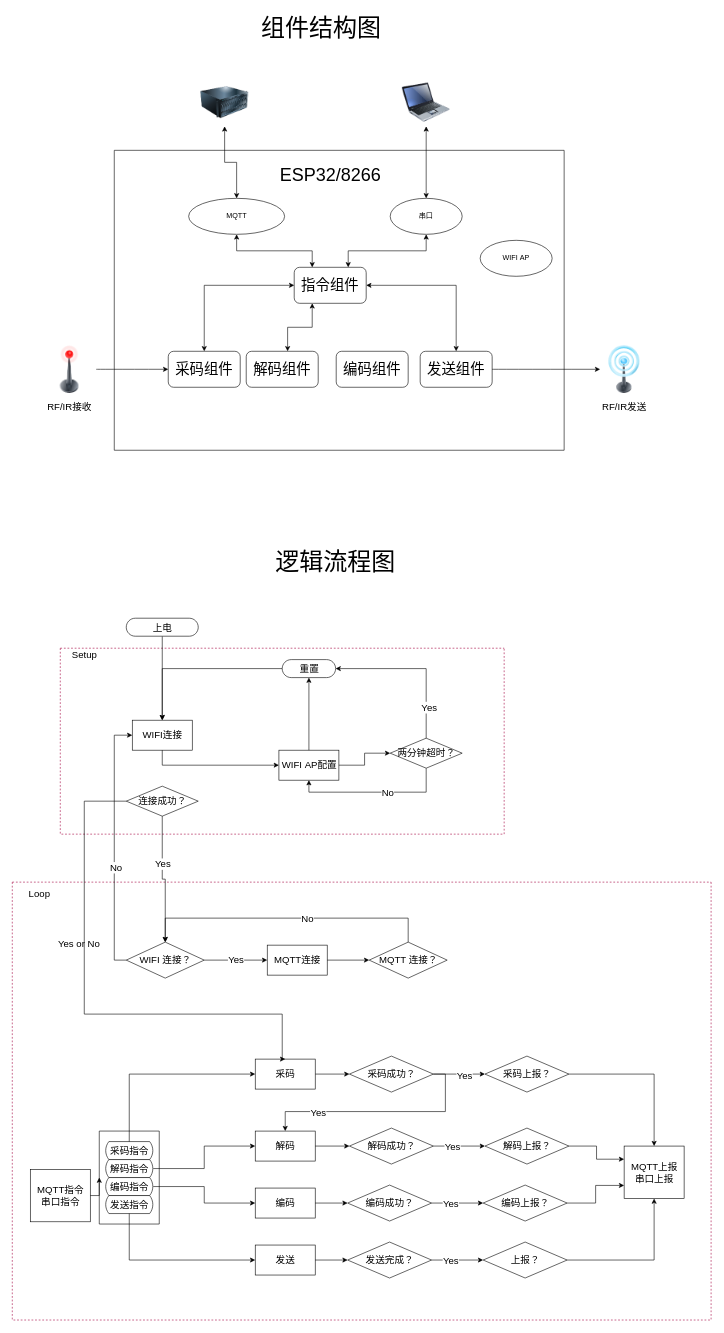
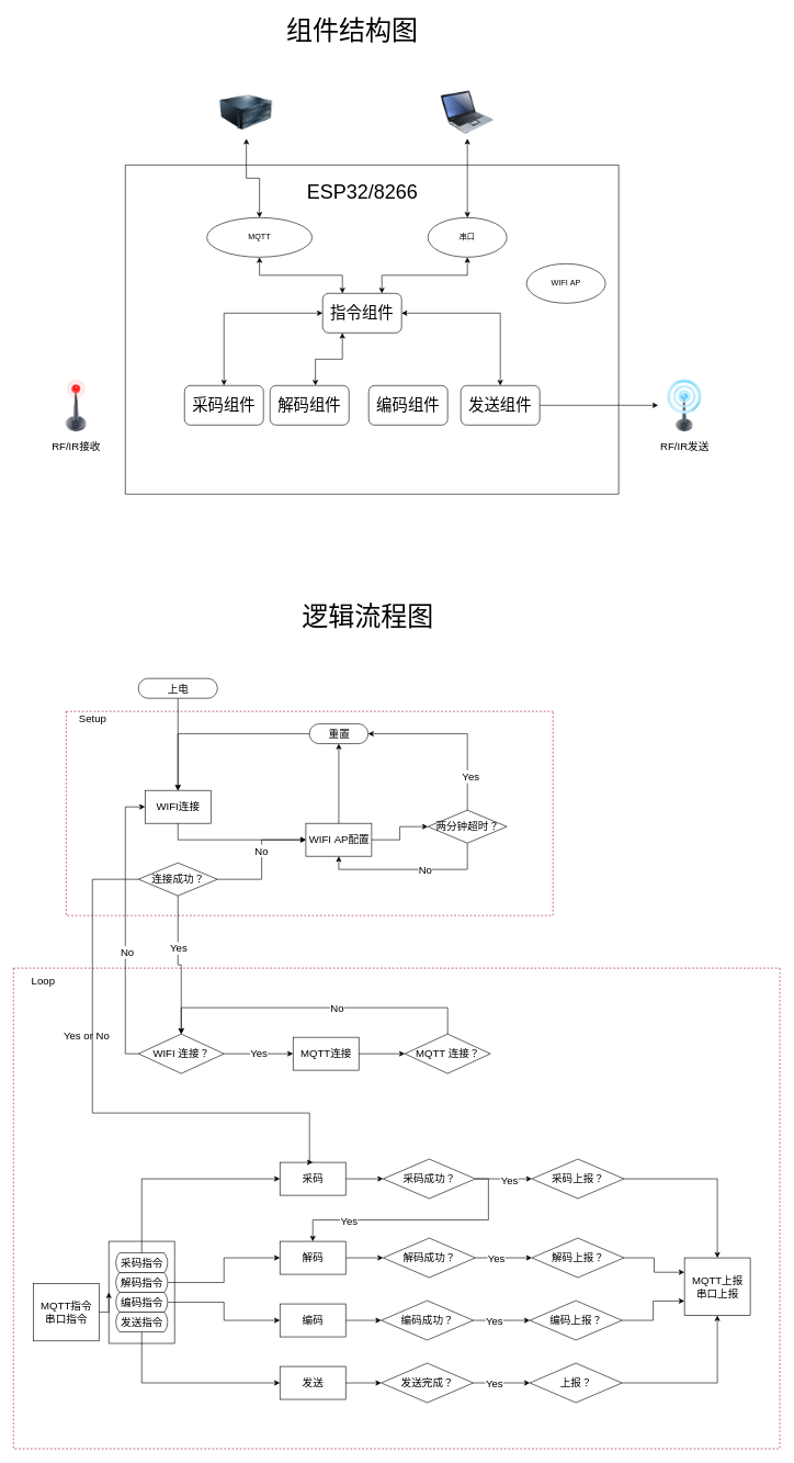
- <mxCell id="88" style="edgeStyle=orthogonalEdgeStyle;curved=1;rounded=0;orthogonalLoop=1;jettySize=auto;html=1;entryX=0;entryY=0.5;entryDx=0;entryDy=0;fontSize=24;" parent="1" source="89" target="73" edge="1"><mxGeometry relative="1" as="geometry"><mxPoint x="210" y="480" as="sourcePoint" /></mxGeometry></mxCell>
+ <mxCell id="60" style="edgeStyle=orthogonalEdgeStyle;rounded=0;orthogonalLoop=1;jettySize=auto;html=1;exitX=1;exitY=0.5;exitDx=0;exitDy=0;entryX=0;entryY=0.5;entryDx=0;entryDy=0;fontSize=16;startArrow=none;startFill=0;" edge="1" parent="54" source="57" target="59"><mxGeometry relative="1" as="geometry" /></mxCell>
+ <mxCell id="61" value="No" style="edgeLabel;html=1;align=center;verticalAlign=middle;resizable=0;points=[];fontSize=16;" vertex="1" connectable="0" parent="60"><mxGeometry x="0.144" y="1" relative="1" as="geometry"><mxPoint as="offset" /></mxGeometry></mxCell>
